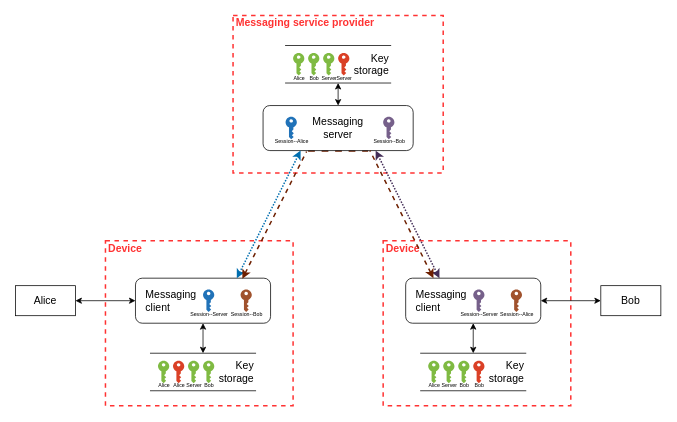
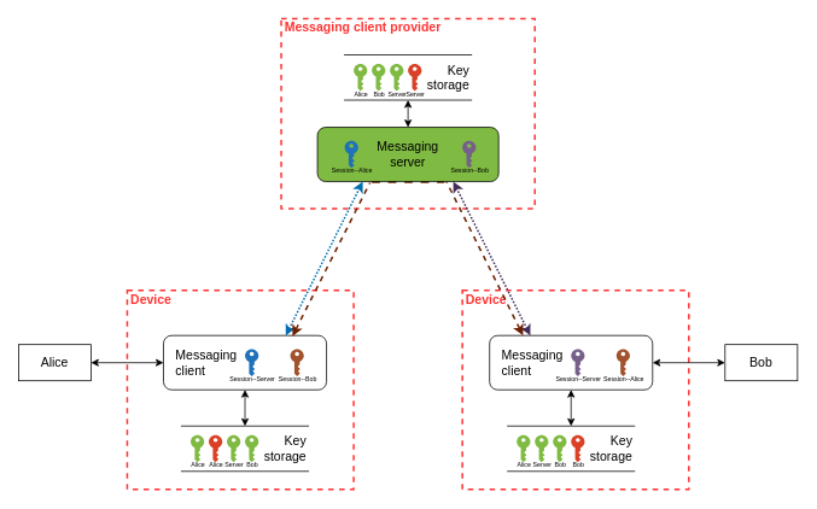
- <mxCell id="12" value="&lt;font style=&quot;font-size: 14px&quot;&gt;Messaging service provider&lt;/font&gt;" style="html=1;fontColor=#FF3333;fontStyle=1;align=left;verticalAlign=top;spacing=0;labelBorderColor=none;fillColor=none;dashed=1;strokeWidth=2;strokeColor=#FF3333;spacingLeft=4;spacingTop=-3;" parent="1" vertex="1"><mxGeometry x="310" y="20" width="280" height="210" as="geometry" /></mxCell>
+ <mxCell id="12" value="&lt;font style=&quot;font-size: 14px&quot;&gt;Messaging client provider&lt;/font&gt;" style="html=1;fontColor=#FF3333;fontStyle=1;align=left;verticalAlign=top;spacing=0;labelBorderColor=none;fillColor=none;dashed=1;strokeWidth=2;strokeColor=#FF3333;spacingLeft=4;spacingTop=-3;" parent="1" vertex="1"><mxGeometry x="310" y="20" width="280" height="210" as="geometry" /></mxCell>
- <mxCell id="3" value="&lt;font style=&quot;font-size: 14px&quot;&gt;Messaging&lt;br&gt;server&lt;/font&gt;" style="rounded=1;whiteSpace=wrap;html=1;" parent="1" vertex="1"><mxGeometry x="350" y="140" width="200" height="60" as="geometry" /></mxCell>
+ <mxCell id="3" value="&lt;font style=&quot;font-size: 14px&quot;&gt;Messaging&lt;br&gt;server&lt;/font&gt;" style="rounded=1;whiteSpace=wrap;html=1;fillColor=#7fba42;" parent="1" vertex="1"><mxGeometry x="350" y="140" width="200" height="60" as="geometry" /></mxCell>
